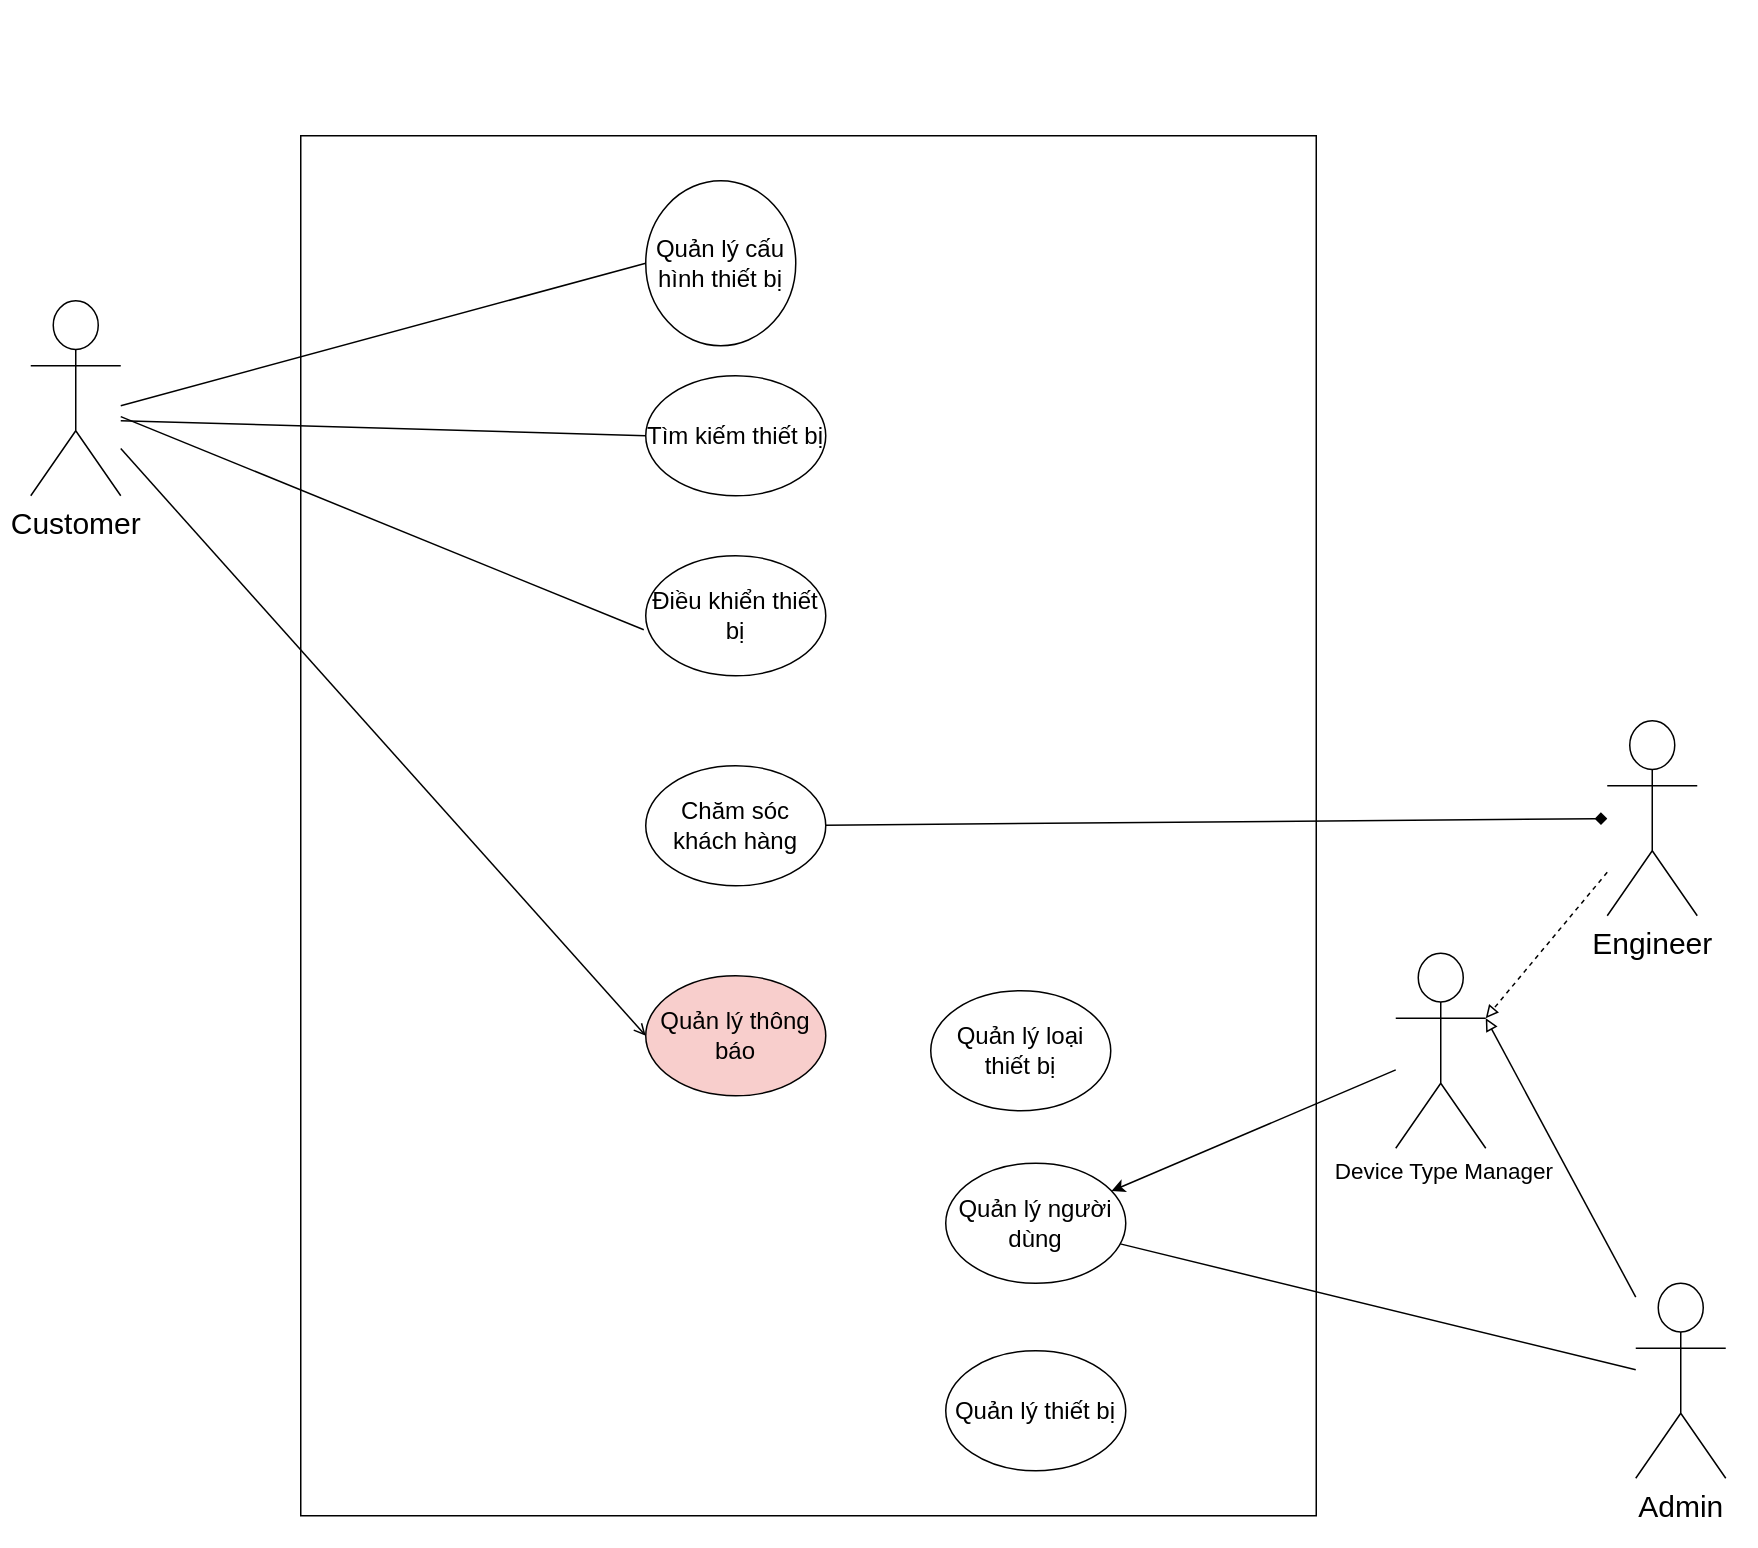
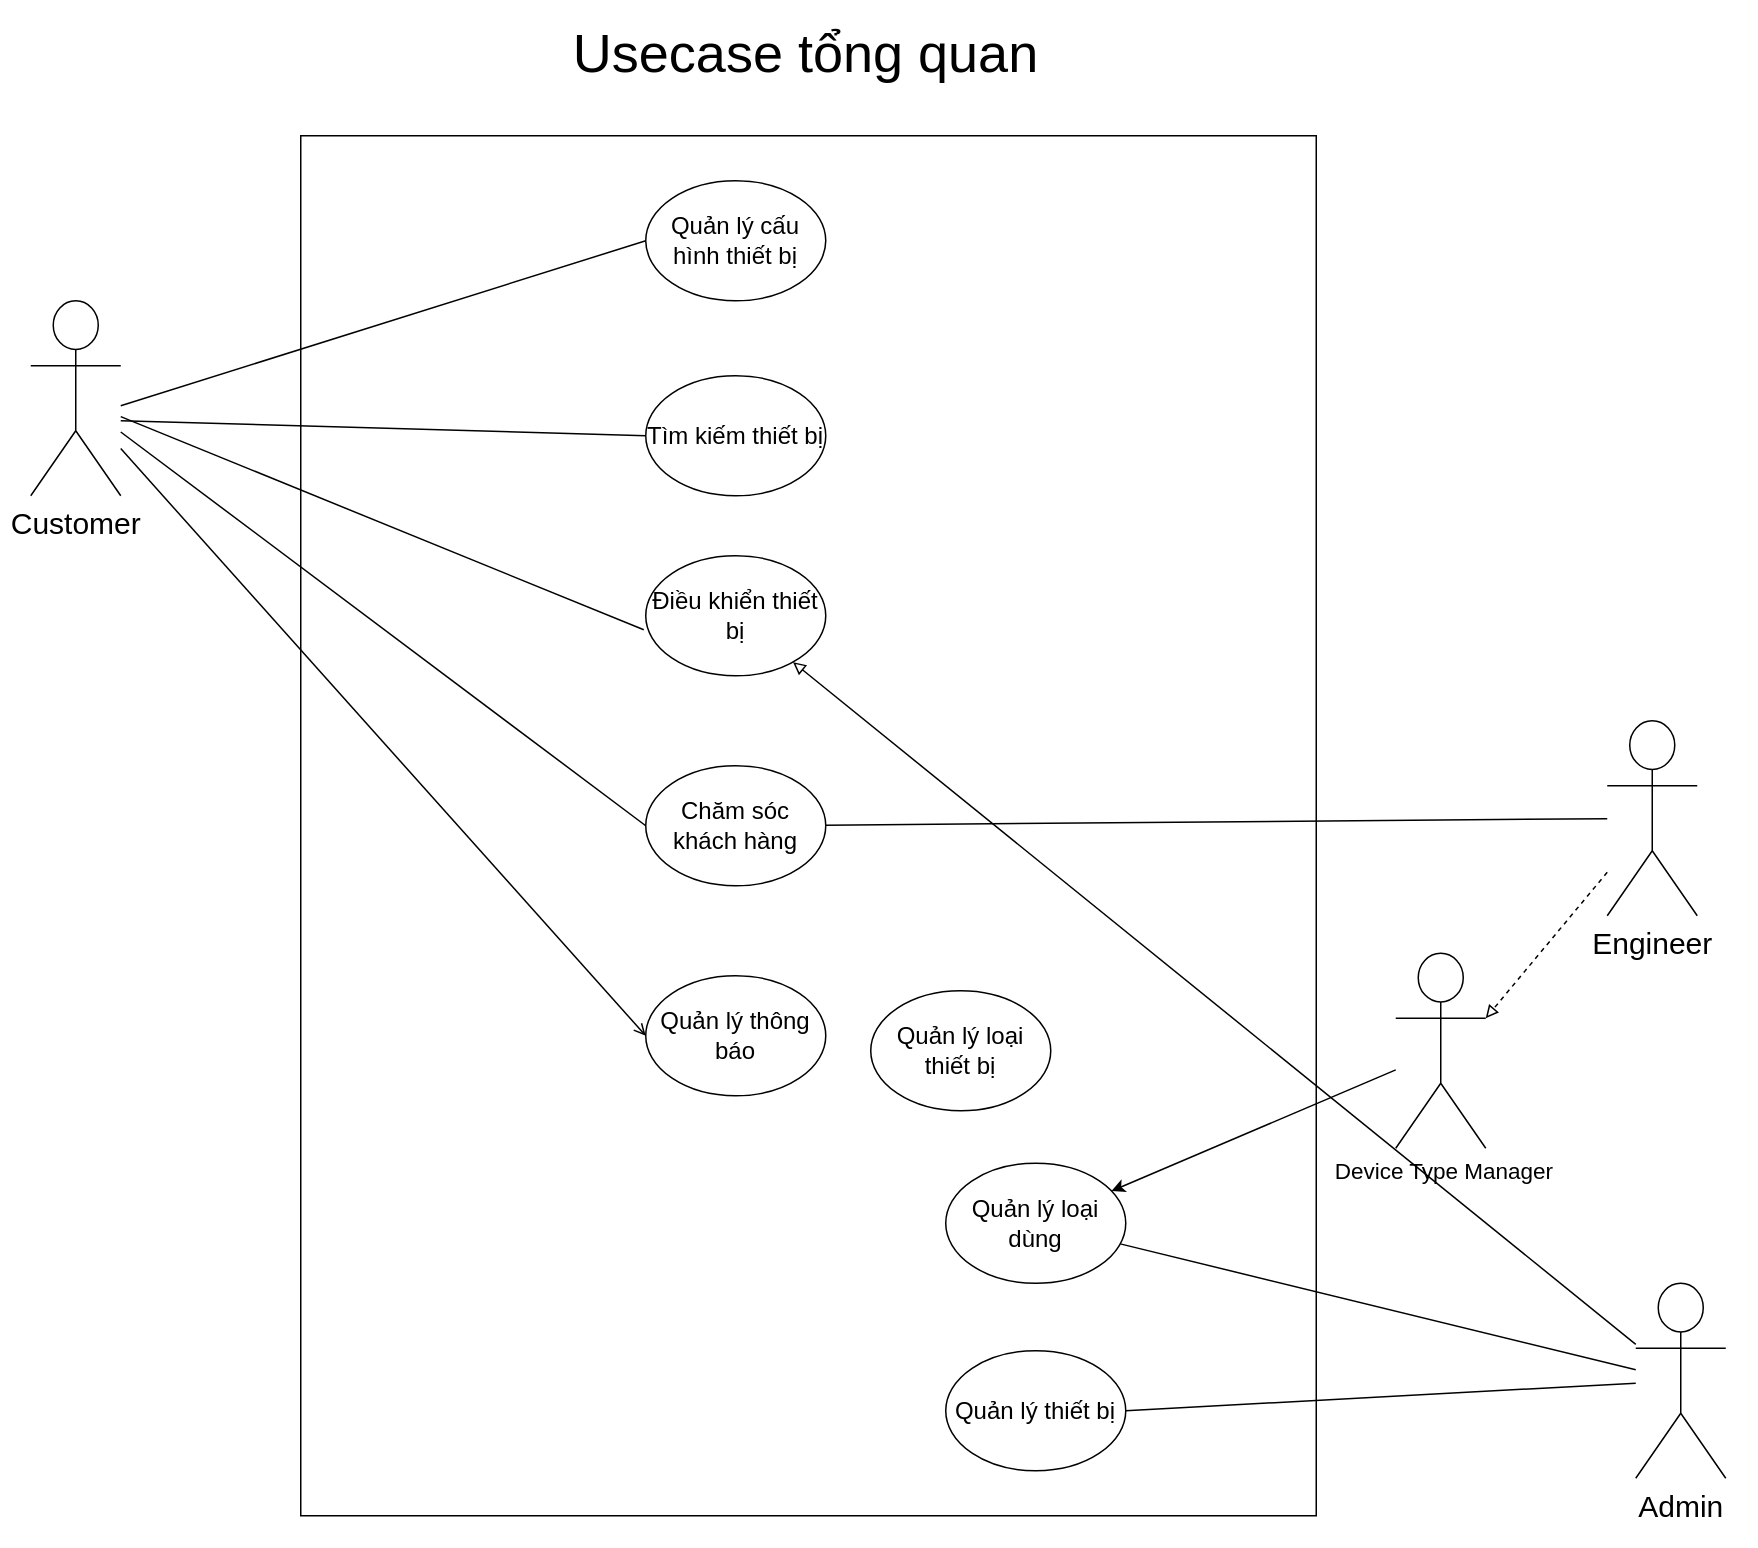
+ <mxCell id="6" value="&lt;font style=&quot;font-size: 36px;&quot;&gt;Usecase tổng quan&lt;/font&gt;" style="text;html=1;align=center;verticalAlign=middle;whiteSpace=wrap;rounded=0;" parent="1" vertex="1"><mxGeometry x="197" y="20" width="680" height="30" as="geometry" /></mxCell>
- <mxCell id="8" value="&lt;font style=&quot;font-size: 16px;&quot;&gt;Quản lý cấu hình thiết bị&lt;/font&gt;" style="ellipse;whiteSpace=wrap;html=1;" parent="1" vertex="1"><mxGeometry x="430" y="120" width="100" height="110" as="geometry" /></mxCell>
+ <mxCell id="8" value="&lt;font style=&quot;font-size: 16px;&quot;&gt;Quản lý cấu hình thiết bị&lt;/font&gt;" style="ellipse;whiteSpace=wrap;html=1;" parent="1" vertex="1"><mxGeometry x="430" y="120" width="120" height="80" as="geometry" /></mxCell>
+ <mxCell id="14" style="rounded=0;orthogonalLoop=1;jettySize=auto;html=1;entryX=0;entryY=0.5;entryDx=0;entryDy=0;endArrow=none;startFill=0;" parent="1" source="16" target="13" edge="1"><mxGeometry relative="1" as="geometry" /></mxCell>
- <mxCell id="12" style="rounded=0;orthogonalLoop=1;jettySize=auto;html=1;endArrow=diamond;startFill=0;" parent="1" source="13" target="18" edge="1"><mxGeometry relative="1" as="geometry" /></mxCell>
+ <mxCell id="12" style="rounded=0;orthogonalLoop=1;jettySize=auto;html=1;endArrow=none;startFill=0;" parent="1" source="13" target="18" edge="1"><mxGeometry relative="1" as="geometry" /></mxCell>
- <mxCell id="20" value="&lt;font style=&quot;font-size: 16px;&quot;&gt;Quản lý thông báo&lt;/font&gt;" style="ellipse;whiteSpace=wrap;html=1;fillColor=#f8cecc;" parent="1" vertex="1"><mxGeometry x="430" y="650" width="120" height="80" as="geometry" /></mxCell>
+ <mxCell id="20" value="&lt;font style=&quot;font-size: 16px;&quot;&gt;Quản lý thông báo&lt;/font&gt;" style="ellipse;whiteSpace=wrap;html=1;" parent="1" vertex="1"><mxGeometry x="430" y="650" width="120" height="80" as="geometry" /></mxCell>
- <mxCell id="21" value="&lt;font style=&quot;font-size: 16px;&quot;&gt;Quản lý loại thiết bị&lt;/font&gt;" style="ellipse;whiteSpace=wrap;html=1;" parent="1" vertex="1"><mxGeometry x="620" y="660" width="120" height="80" as="geometry" /></mxCell>
+ <mxCell id="21" value="&lt;font style=&quot;font-size: 16px;&quot;&gt;Quản lý loại thiết bị&lt;/font&gt;" style="ellipse;whiteSpace=wrap;html=1;" parent="1" vertex="1"><mxGeometry x="580" y="660" width="120" height="80" as="geometry" /></mxCell>
- <mxCell id="26" style="rounded=0;orthogonalLoop=1;jettySize=auto;html=1;entryX=1;entryY=0.333;entryDx=0;entryDy=0;entryPerimeter=0;endArrow=block;endFill=0;" parent="1" source="5" target="24" edge="1"><mxGeometry relative="1" as="geometry" /></mxCell>
+ <mxCell id="26" style="rounded=0;orthogonalLoop=1;jettySize=auto;html=1;endArrow=block;endFill=0;" parent="1" source="5" target="10" edge="1"><mxGeometry relative="1" as="geometry" /></mxCell>
- <mxCell id="9" value="&lt;font style=&quot;font-size: 16px;&quot;&gt;Quản lý người dùng&lt;/font&gt;" style="ellipse;whiteSpace=wrap;html=1;" parent="1" vertex="1"><mxGeometry x="630" y="775" width="120" height="80" as="geometry" /></mxCell>
+ <mxCell id="9" value="&lt;font style=&quot;font-size: 16px;&quot;&gt;Quản lý loại dùng&lt;/font&gt;" style="ellipse;whiteSpace=wrap;html=1;" parent="1" vertex="1"><mxGeometry x="630" y="775" width="120" height="80" as="geometry" /></mxCell>
+ <mxCell id="4" style="rounded=0;orthogonalLoop=1;jettySize=auto;html=1;entryX=1;entryY=0.5;entryDx=0;entryDy=0;endArrow=none;startFill=0;" edge="1" parent="1" source="5" target="27"><mxGeometry relative="1" as="geometry" /></mxCell>
